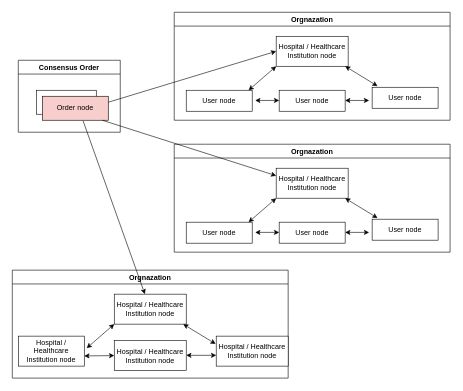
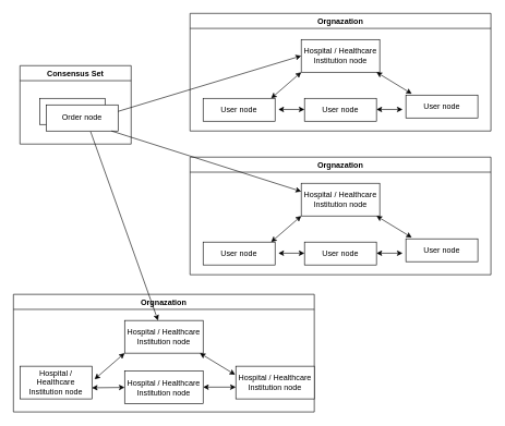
- <mxCell id="20" value="Consensus Order" style="swimlane;" vertex="1" parent="1"><mxGeometry x="30" y="100" width="170" height="120" as="geometry" /></mxCell>
+ <mxCell id="20" value="Consensus Set" style="swimlane;" vertex="1" parent="1"><mxGeometry x="30" y="100" width="170" height="120" as="geometry" /></mxCell>
- <mxCell id="22" value="Order node" style="rounded=0;whiteSpace=wrap;html=1;shadow=0;glass=0;sketch=0;fillColor=#f8cecc;" vertex="1" parent="20"><mxGeometry x="40" y="60" width="110" height="40" as="geometry" /></mxCell>
+ <mxCell id="22" value="Order node" style="rounded=0;whiteSpace=wrap;html=1;shadow=0;glass=0;sketch=0;" vertex="1" parent="20"><mxGeometry x="40" y="60" width="110" height="40" as="geometry" /></mxCell>
